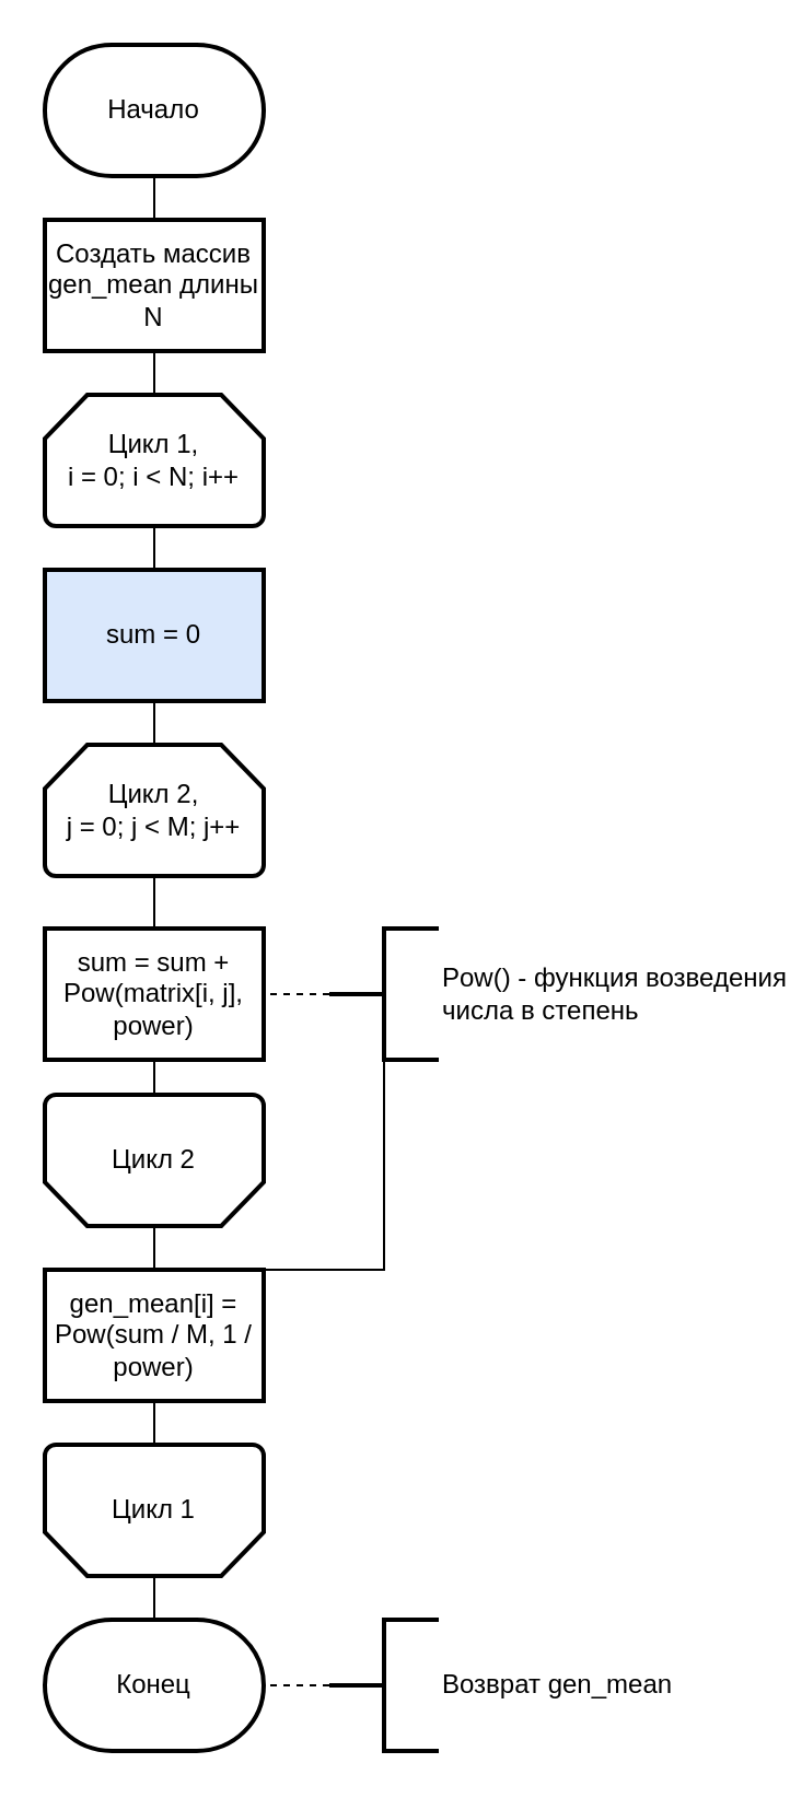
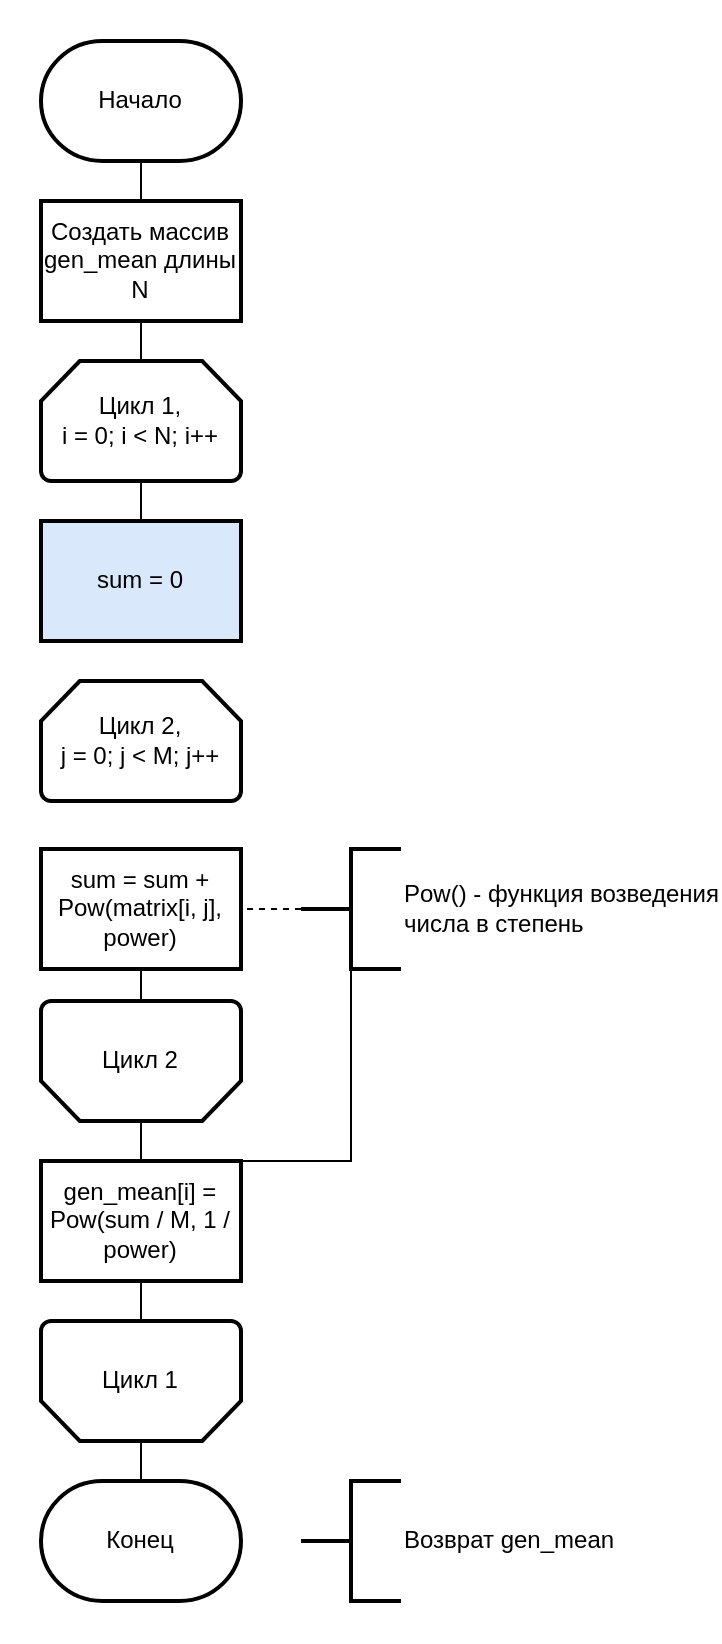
- <mxCell id="8" style="edgeStyle=orthogonalEdgeStyle;rounded=0;orthogonalLoop=1;jettySize=auto;html=1;exitX=0.5;exitY=1;exitDx=0;exitDy=0;entryX=0.5;entryY=0;entryDx=0;entryDy=0;entryPerimeter=0;endArrow=none;endFill=0;" edge="1" parent="1" source="9" target="7"><mxGeometry relative="1" as="geometry" /></mxCell>
- <mxCell id="6" style="edgeStyle=orthogonalEdgeStyle;rounded=0;orthogonalLoop=1;jettySize=auto;html=1;exitX=0.5;exitY=1;exitDx=0;exitDy=0;exitPerimeter=0;entryX=0.5;entryY=0;entryDx=0;entryDy=0;endArrow=none;endFill=0;" edge="1" parent="1" source="7" target="11"><mxGeometry relative="1" as="geometry" /></mxCell>
- <mxCell id="21" style="edgeStyle=orthogonalEdgeStyle;rounded=0;orthogonalLoop=1;jettySize=auto;html=1;exitX=0;exitY=0.5;exitDx=0;exitDy=0;exitPerimeter=0;entryX=1;entryY=0.5;entryDx=0;entryDy=0;entryPerimeter=0;dashed=1;endArrow=none;endFill=0;" edge="1" parent="1" source="22" target="18"><mxGeometry relative="1" as="geometry" /></mxCell>
